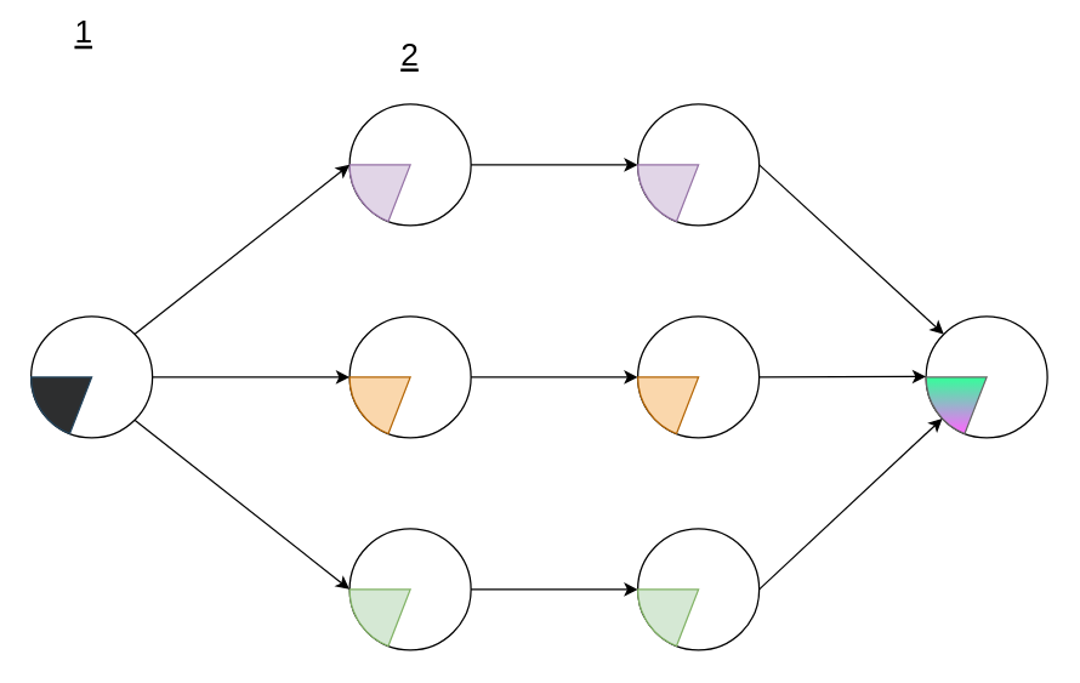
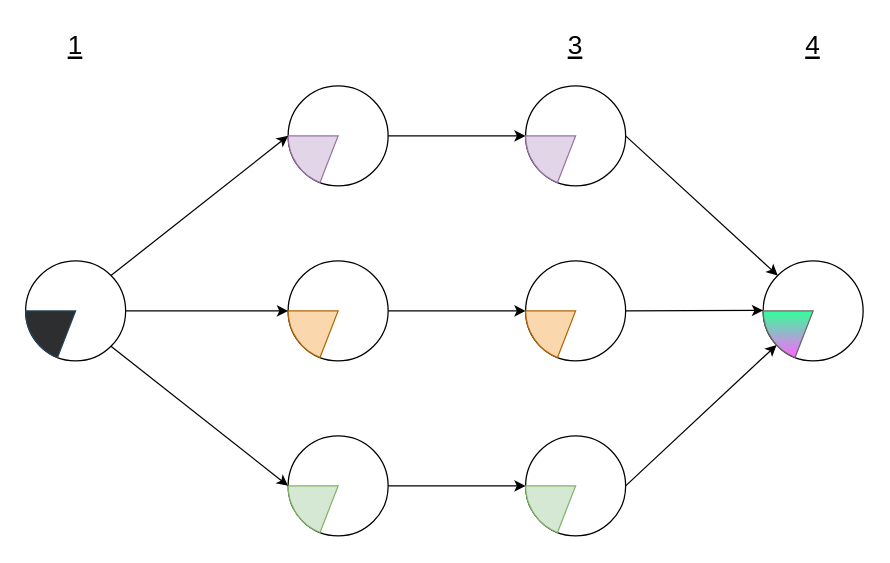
- <mxCell id="37" value="1" style="text;html=1;strokeColor=none;fillColor=none;align=center;verticalAlign=middle;whiteSpace=wrap;rounded=0;fontSize=21;horizontal=1;perimeterSpacing=0;strokeWidth=1;fontStyle=4" parent="1" vertex="1"><mxGeometry x="35" y="5" width="40" height="30" as="geometry" /></mxCell>
+ <mxCell id="37" value="1" style="text;html=1;strokeColor=none;fillColor=none;align=center;verticalAlign=middle;whiteSpace=wrap;rounded=0;fontSize=21;horizontal=1;perimeterSpacing=0;strokeWidth=1;fontStyle=4" parent="1" vertex="1"><mxGeometry x="40" y="20" width="40" height="30" as="geometry" /></mxCell>
- <mxCell id="38" value="2" style="text;html=1;strokeColor=none;fillColor=none;align=center;verticalAlign=middle;whiteSpace=wrap;rounded=0;fontSize=21;horizontal=1;perimeterSpacing=0;strokeWidth=1;fontStyle=4" parent="1" vertex="1"><mxGeometry x="250" y="20" width="40" height="30" as="geometry" /></mxCell>
+ <mxCell id="39" value="3" style="text;html=1;strokeColor=none;fillColor=none;align=center;verticalAlign=middle;whiteSpace=wrap;rounded=0;fontSize=21;horizontal=1;perimeterSpacing=0;strokeWidth=1;fontStyle=4" parent="1" vertex="1"><mxGeometry x="440" y="20" width="40" height="30" as="geometry" /></mxCell>
+ <mxCell id="40" value="4" style="text;html=1;strokeColor=none;fillColor=none;align=center;verticalAlign=middle;whiteSpace=wrap;rounded=0;fontSize=21;horizontal=1;perimeterSpacing=0;strokeWidth=1;fontStyle=4" parent="1" vertex="1"><mxGeometry x="630" y="20" width="40" height="30" as="geometry" /></mxCell>
